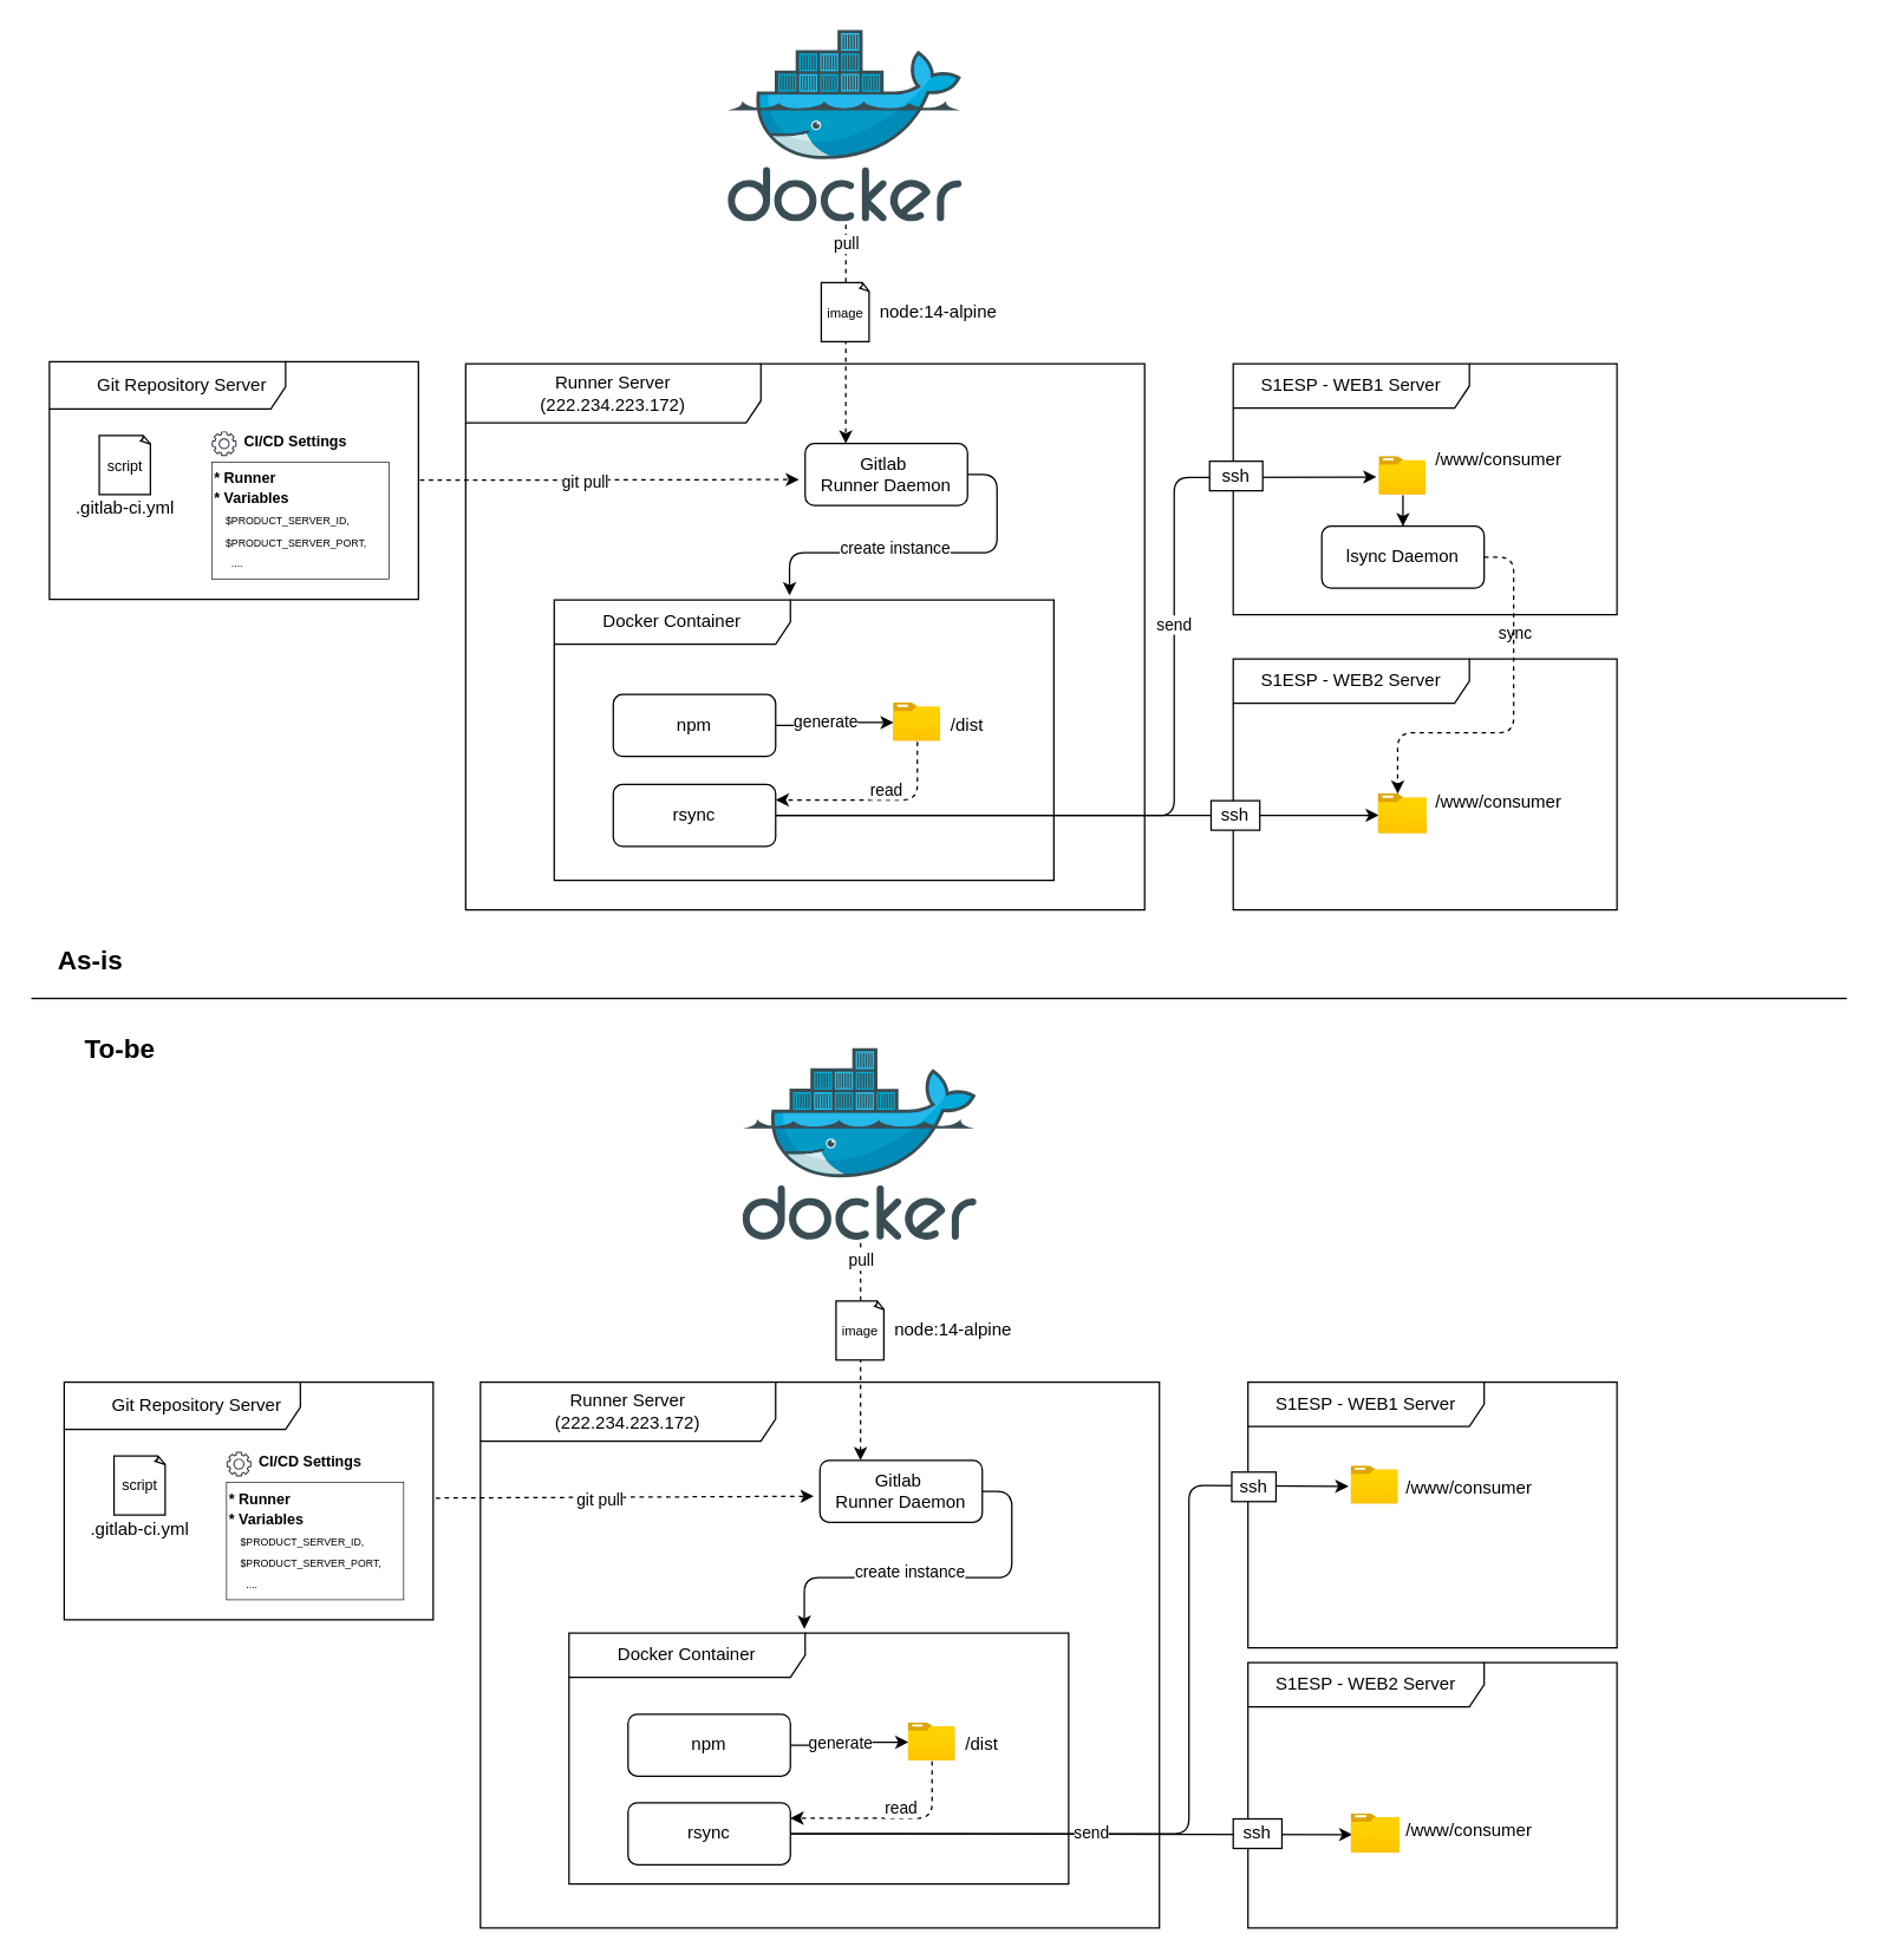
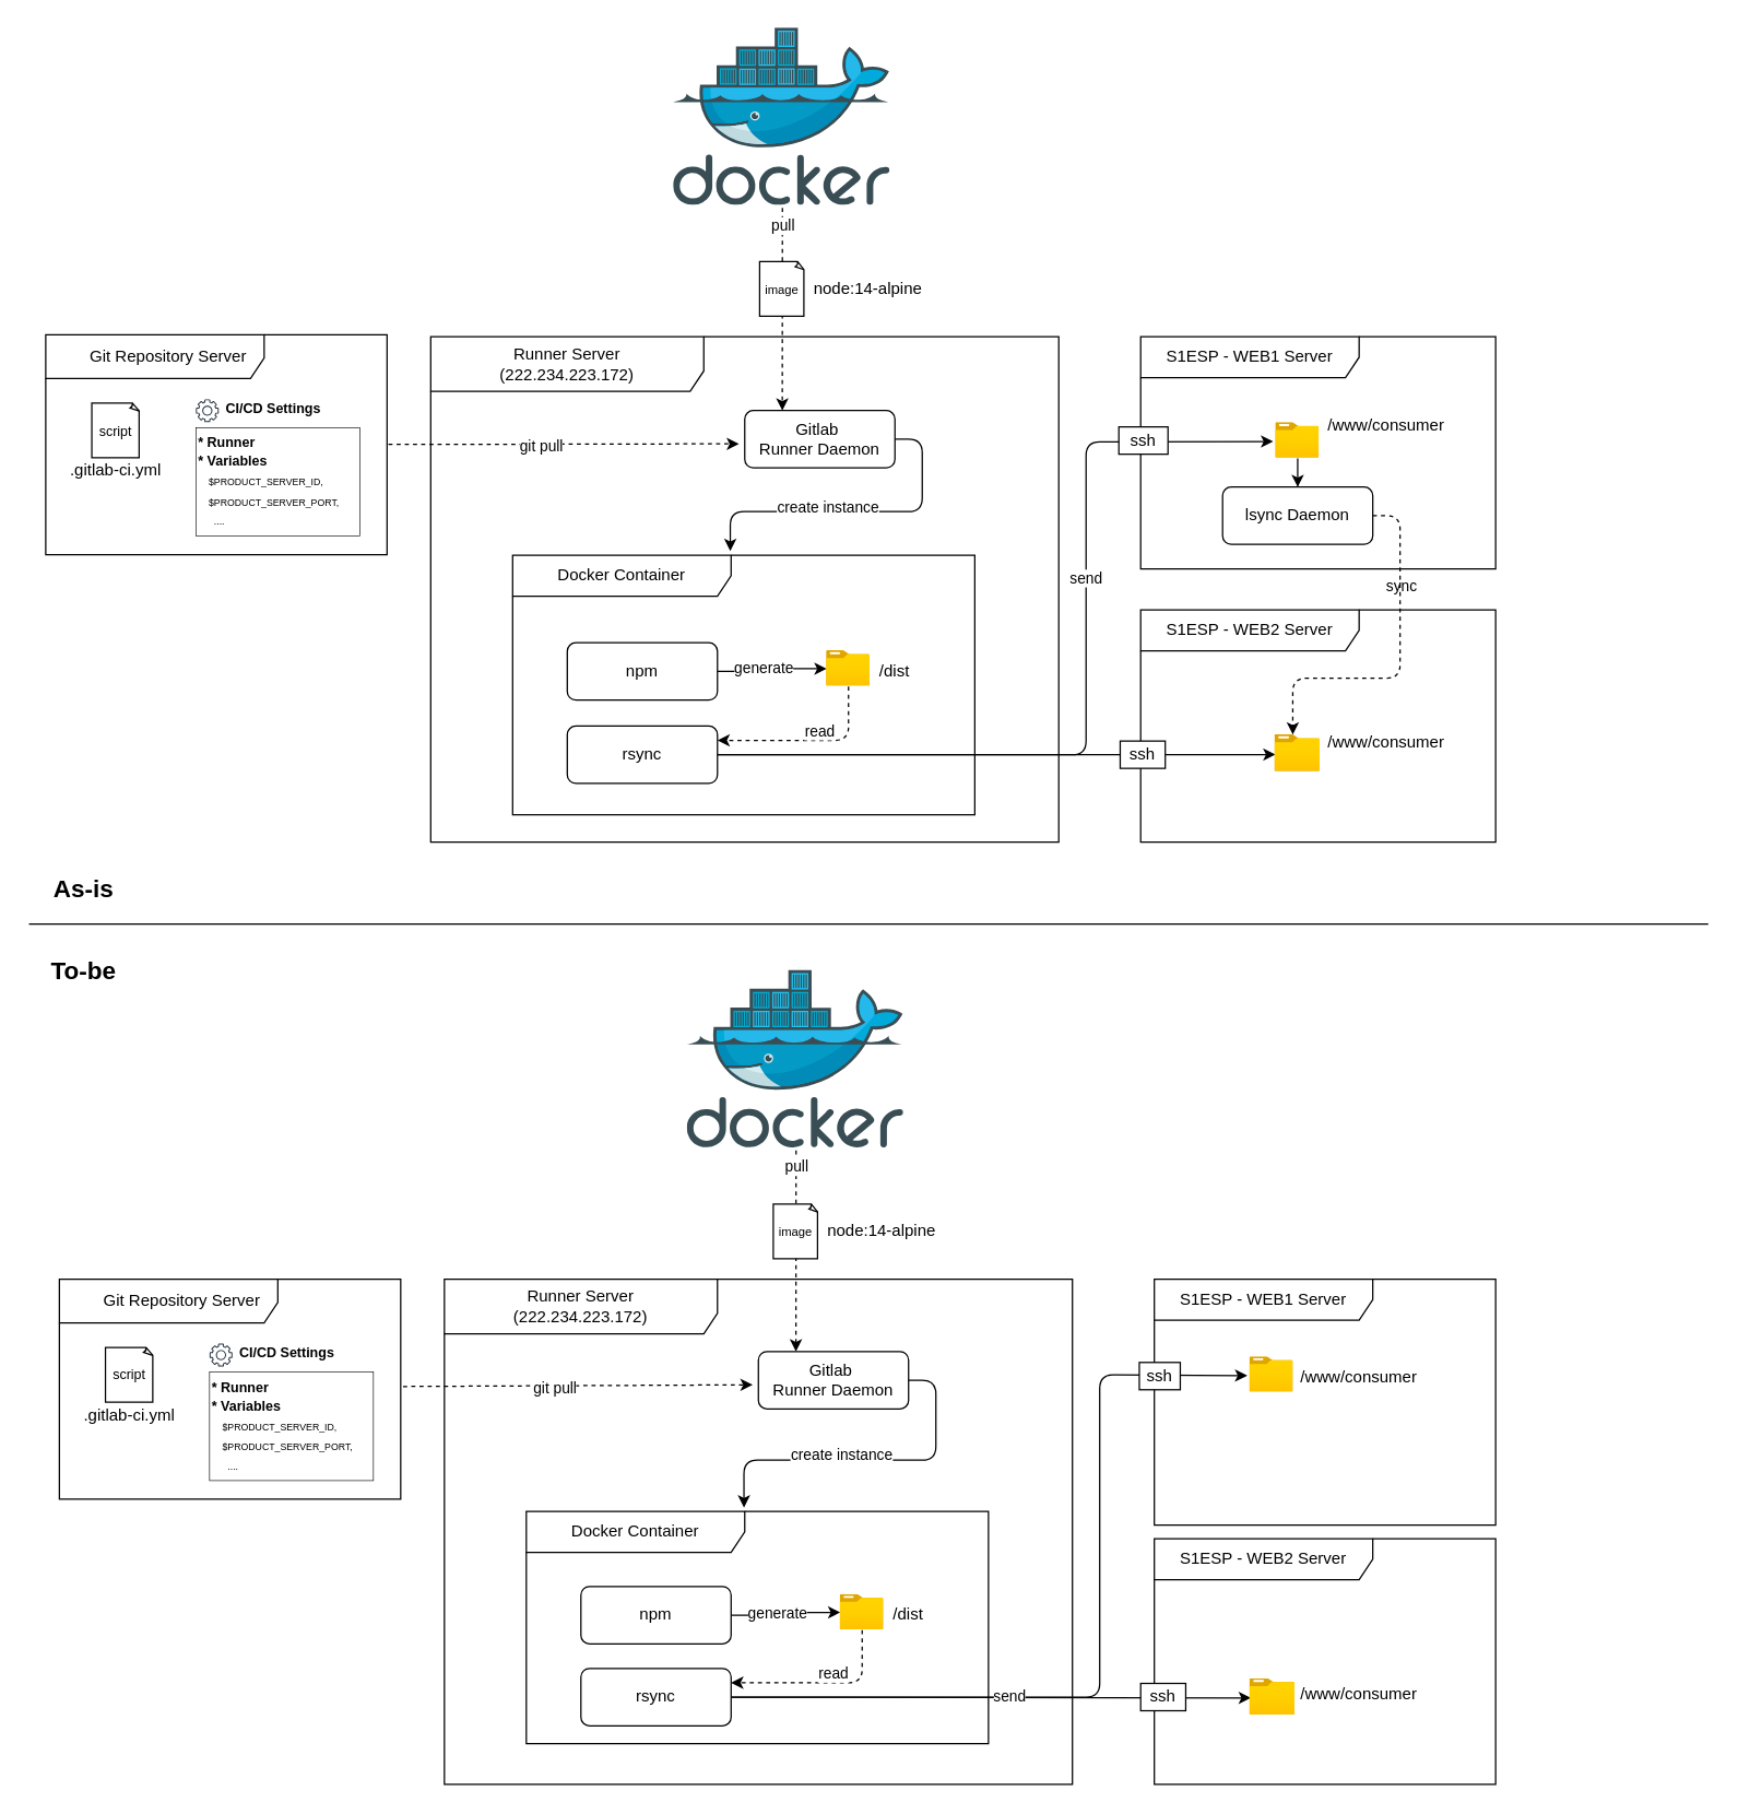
- <mxCell id="46" value="&lt;b&gt;&lt;font style=&quot;font-size: 18px;&quot;&gt;To-be&lt;/font&gt;&lt;/b&gt;" style="text;html=1;align=center;verticalAlign=middle;whiteSpace=wrap;rounded=0;" vertex="1" parent="1"><mxGeometry x="50.73" y="696" width="60" height="30" as="geometry" /></mxCell>
+ <mxCell id="46" value="&lt;b&gt;&lt;font style=&quot;font-size: 18px;&quot;&gt;To-be&lt;/font&gt;&lt;/b&gt;" style="text;html=1;align=center;verticalAlign=middle;whiteSpace=wrap;rounded=0;" vertex="1" parent="1"><mxGeometry x="30.73" y="696" width="60" height="30" as="geometry" /></mxCell>
